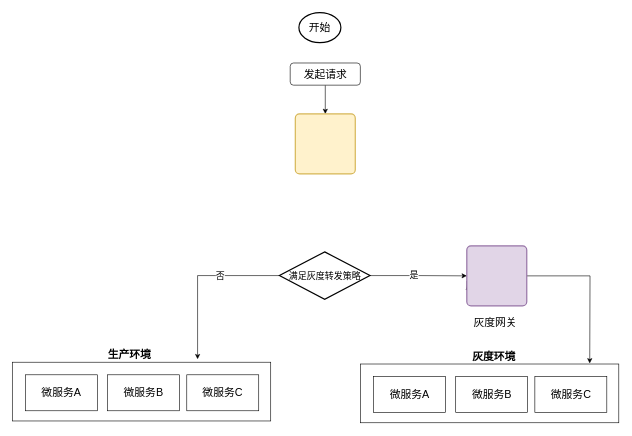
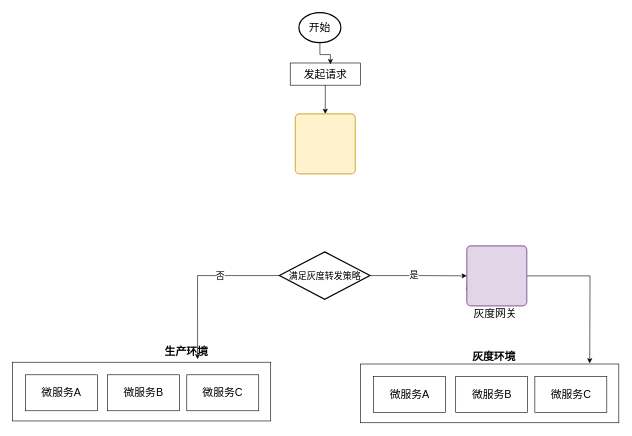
+ <mxCell id="16" style="edgeStyle=orthogonalEdgeStyle;rounded=0;orthogonalLoop=1;jettySize=auto;html=1;entryX=0.573;entryY=0.054;entryDx=0;entryDy=0;entryPerimeter=0;" edge="1" parent="1" source="15" target="14"><mxGeometry relative="1" as="geometry" /></mxCell>
- <mxCell id="14" value="发起请求" style="whiteSpace=wrap;html=1;fontSize=18;rounded=1;" vertex="1" parent="1"><mxGeometry x="483.5" y="104" width="117" height="37" as="geometry" /></mxCell>
+ <mxCell id="14" value="发起请求" style="rounded=0;whiteSpace=wrap;html=1;fontSize=18;" vertex="1" parent="1"><mxGeometry x="483.5" y="104" width="117" height="37" as="geometry" /></mxCell>
- <mxCell id="20" value="灰度网关" style="text;html=1;strokeColor=none;fillColor=none;align=center;verticalAlign=middle;whiteSpace=wrap;rounded=0;fontSize=18;" vertex="1" parent="1"><mxGeometry x="782" y="524" width="87" height="26" as="geometry" /></mxCell>
+ <mxCell id="20" value="灰度网关" style="text;html=1;strokeColor=none;fillColor=none;align=center;verticalAlign=middle;whiteSpace=wrap;rounded=0;fontSize=18;" vertex="1" parent="1"><mxGeometry x="782" y="509" width="87" height="26" as="geometry" /></mxCell>
- <mxCell id="11" value="生产环境" style="text;html=1;strokeColor=none;fillColor=none;align=center;verticalAlign=middle;whiteSpace=wrap;rounded=0;fontSize=18;fontStyle=1" vertex="1" parent="1"><mxGeometry x="170" y="582" width="90.5" height="18" as="geometry" /></mxCell>
+ <mxCell id="11" value="生产环境" style="text;html=1;strokeColor=none;fillColor=none;align=center;verticalAlign=middle;whiteSpace=wrap;rounded=0;fontSize=18;fontStyle=1" vertex="1" parent="1"><mxGeometry x="265" y="577" width="90.5" height="18" as="geometry" /></mxCell>
